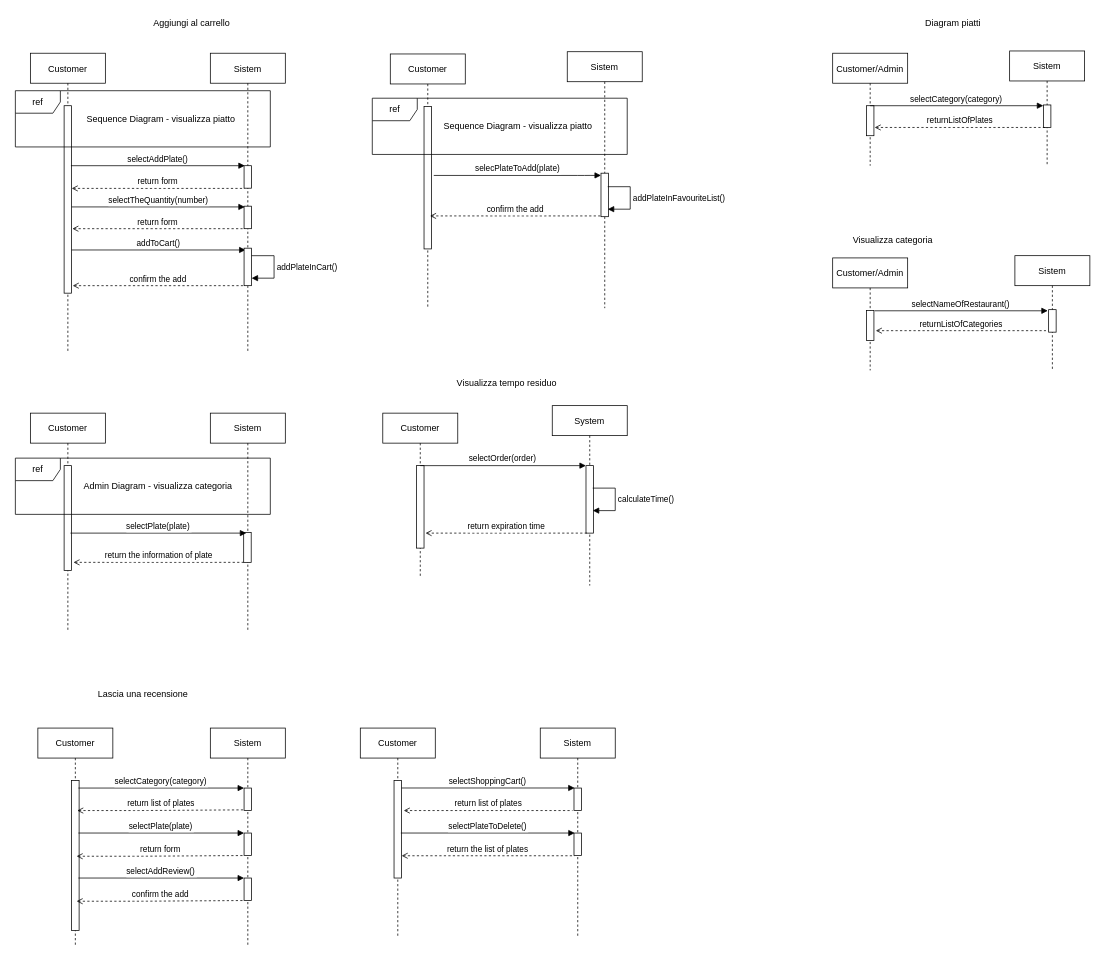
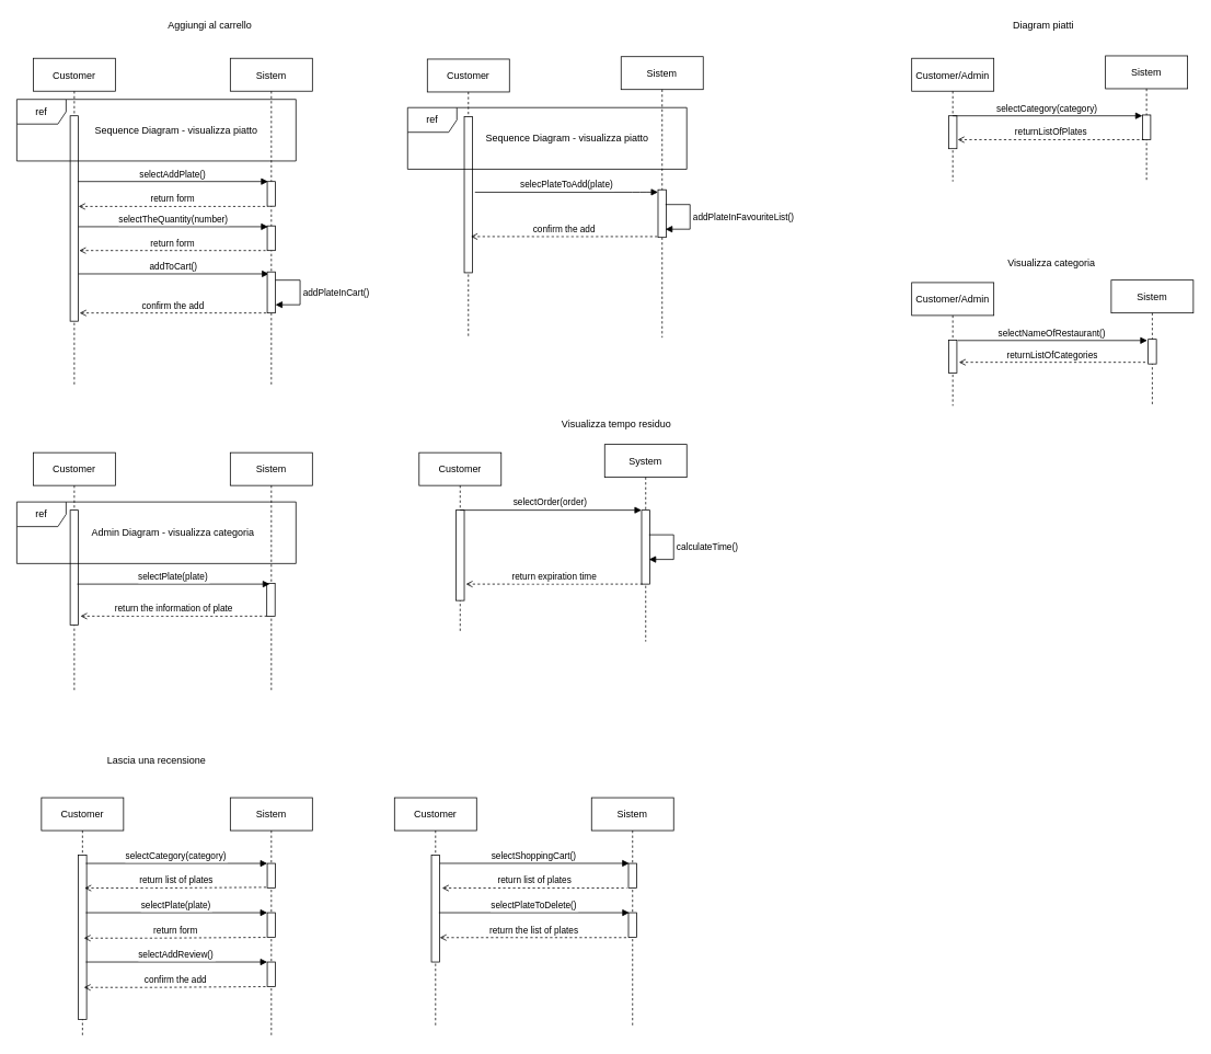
- <mxCell id="71" value="Visualizza categoria" style="text;html=1;align=center;verticalAlign=middle;resizable=0;points=[];autosize=1;strokeColor=none;" vertex="1" parent="1"><mxGeometry x="1130" y="310" width="120" height="20" as="geometry" /></mxCell>
+ <mxCell id="71" value="Visualizza categoria" style="text;html=1;align=center;verticalAlign=middle;resizable=0;points=[];autosize=1;strokeColor=none;" vertex="1" parent="1"><mxGeometry x="1220" y="310" width="120" height="20" as="geometry" /></mxCell>
- <mxCell id="33" value="Visualizza tempo residuo" style="text;html=1;align=center;verticalAlign=middle;resizable=0;points=[];autosize=1;strokeColor=none;" parent="1" vertex="1"><mxGeometry x="600" y="500" width="150" height="20" as="geometry" /></mxCell>
+ <mxCell id="33" value="Visualizza tempo residuo" style="text;html=1;align=center;verticalAlign=middle;resizable=0;points=[];autosize=1;strokeColor=none;" parent="1" vertex="1"><mxGeometry x="675" y="505" width="150" height="20" as="geometry" /></mxCell>
